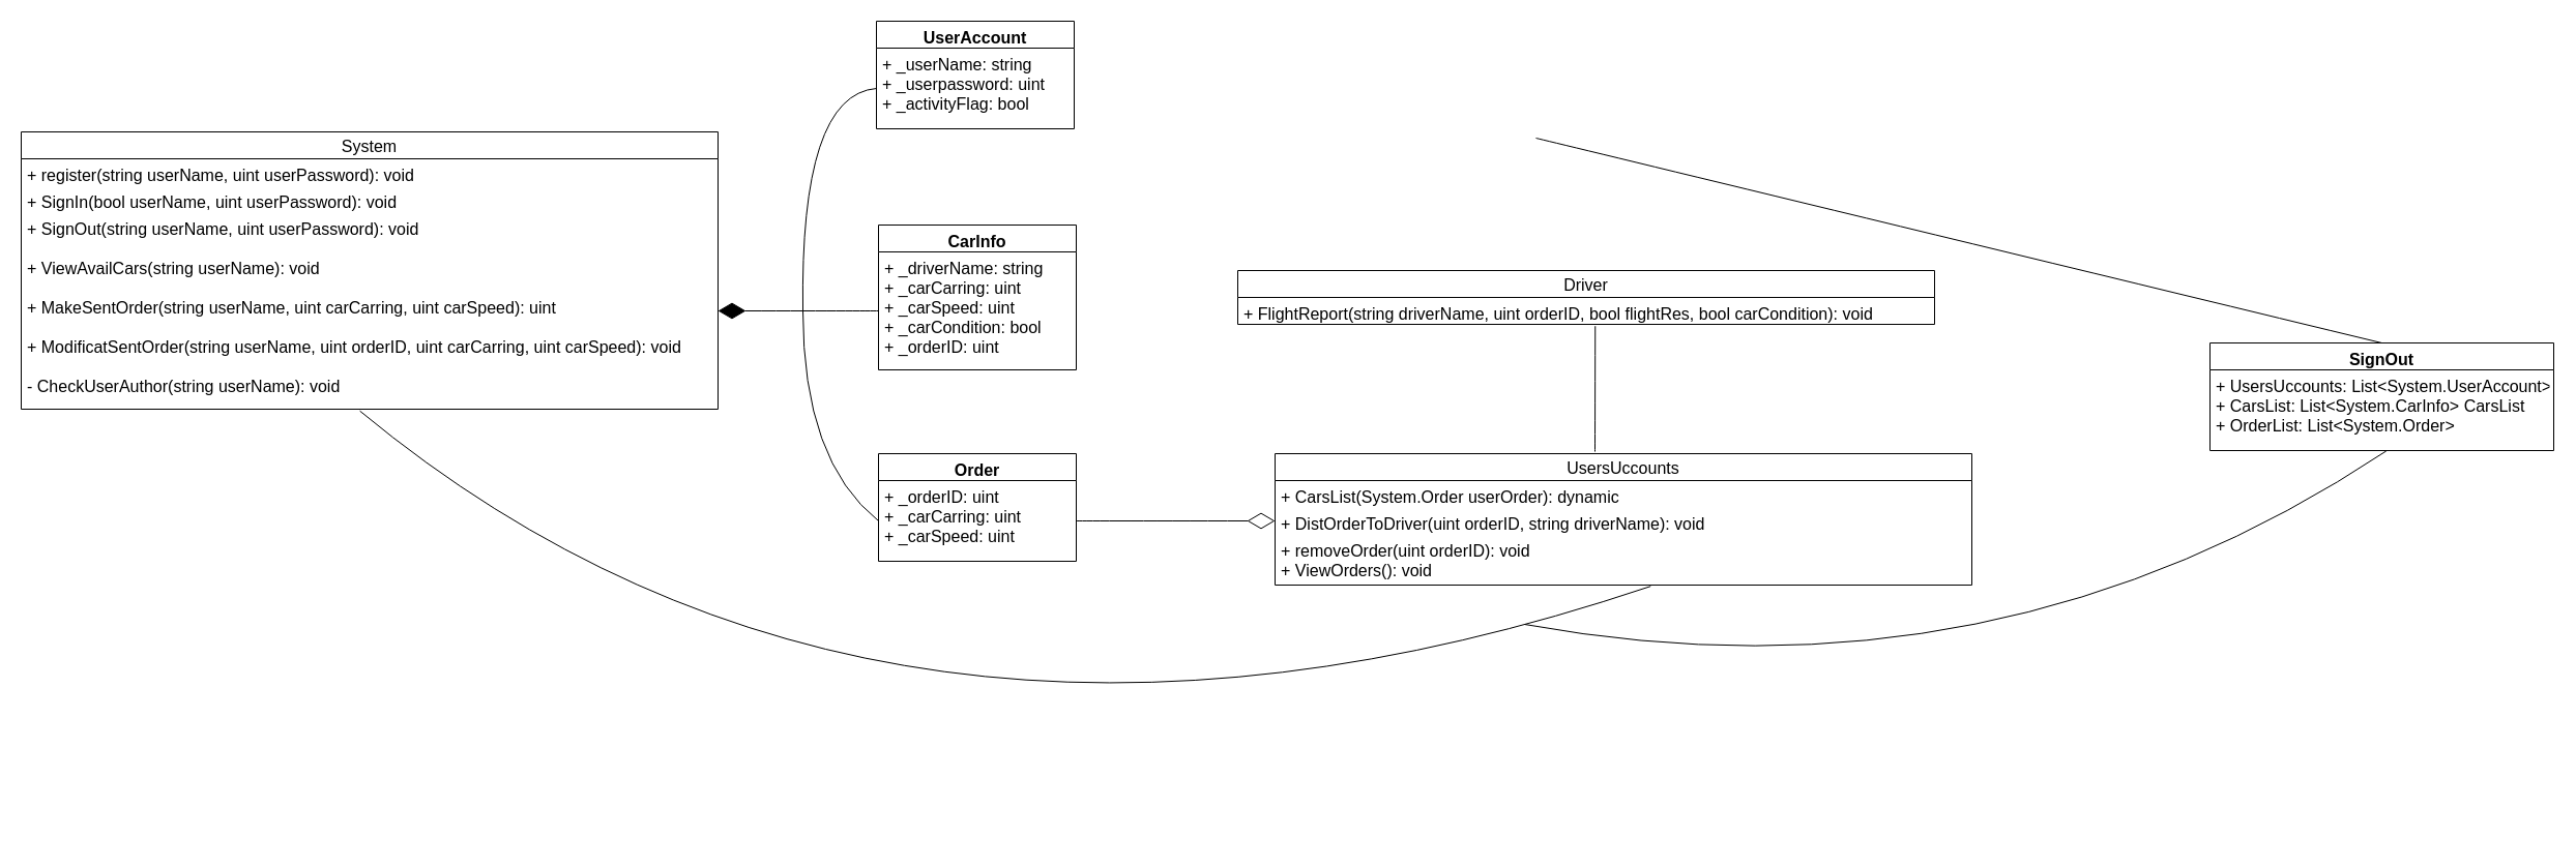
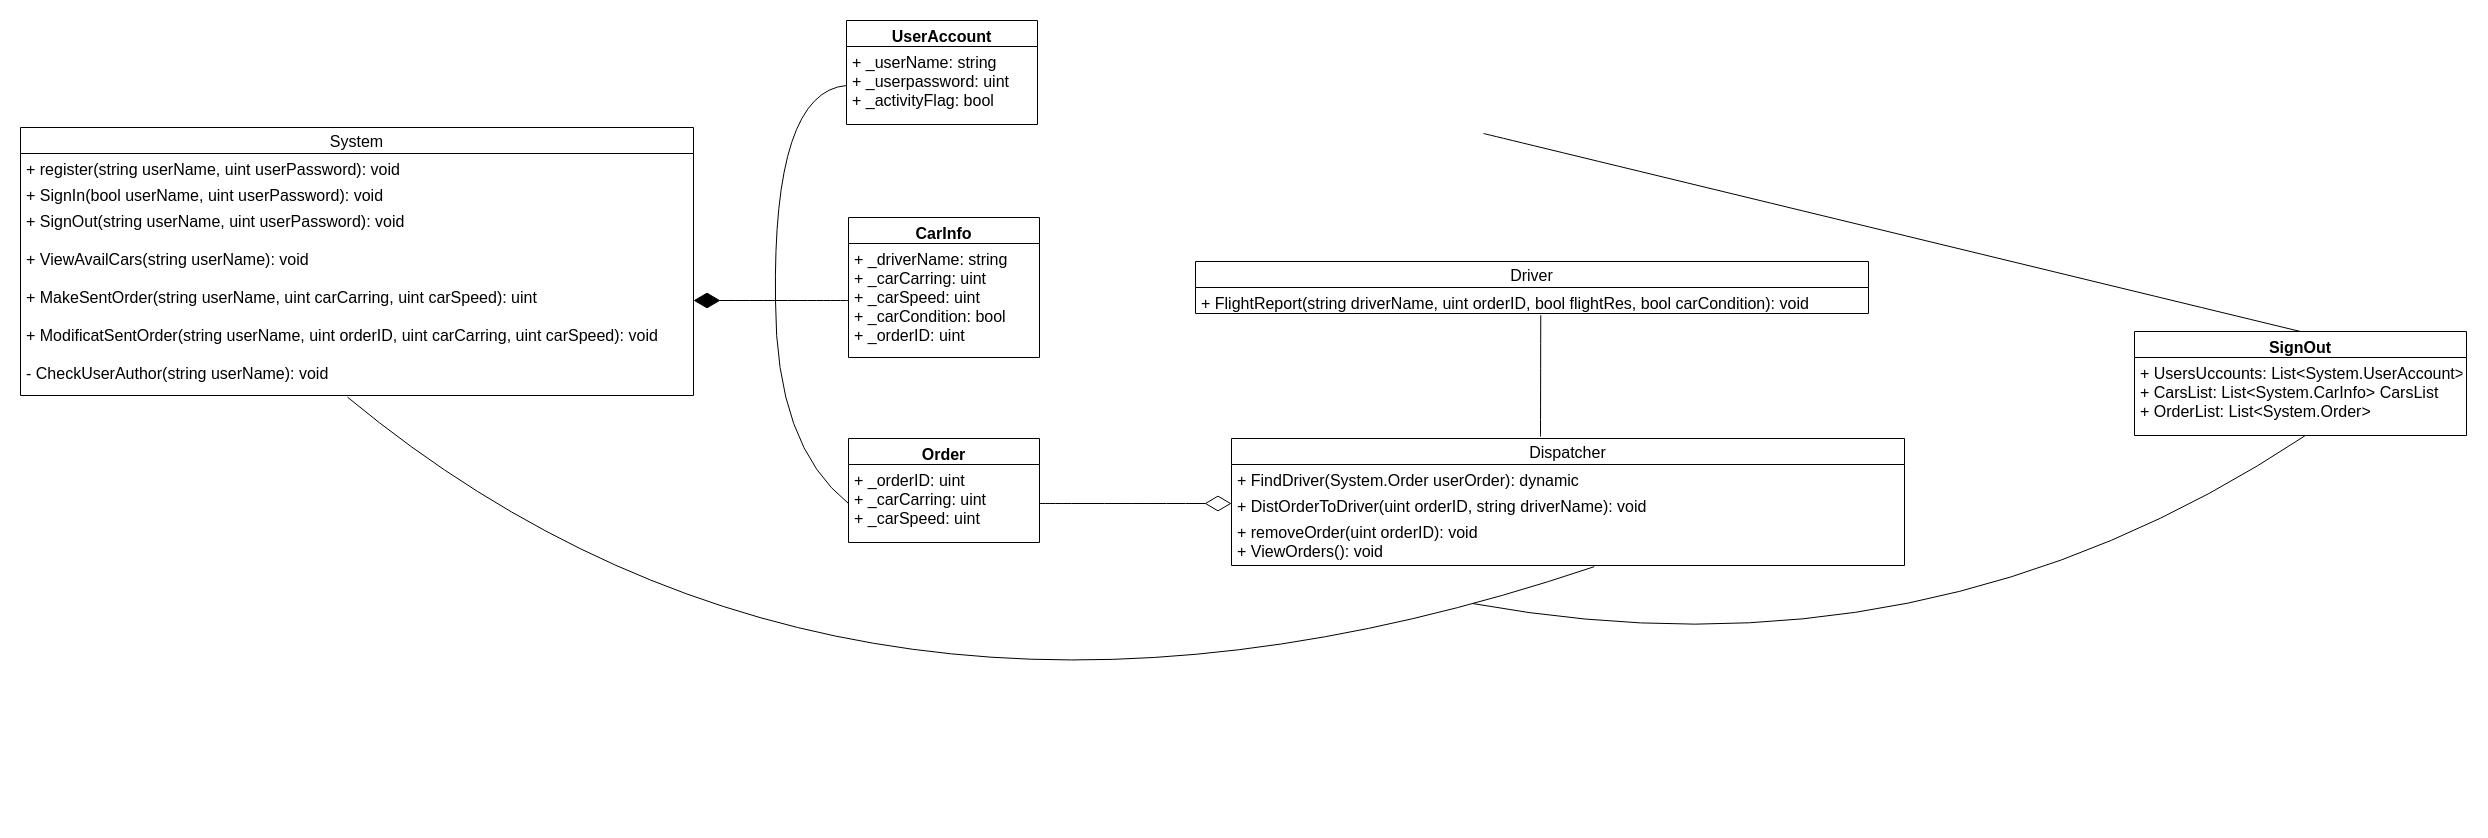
- <mxCell id="15" value="UsersUccounts" style="swimlane;fontStyle=0;childLayout=stackLayout;horizontal=1;startSize=26;fillColor=none;horizontalStack=0;resizeParent=1;resizeParentMax=0;resizeLast=0;collapsible=1;marginBottom=0;fontSize=16;" vertex="1" parent="1"><mxGeometry x="1231" y="438" width="673" height="127" as="geometry"><mxRectangle x="110" y="338" width="115" height="31" as="alternateBounds" /></mxGeometry></mxCell>
+ <mxCell id="15" value="Dispatcher" style="swimlane;fontStyle=0;childLayout=stackLayout;horizontal=1;startSize=26;fillColor=none;horizontalStack=0;resizeParent=1;resizeParentMax=0;resizeLast=0;collapsible=1;marginBottom=0;fontSize=16;" vertex="1" parent="1"><mxGeometry x="1231" y="438" width="673" height="127" as="geometry"><mxRectangle x="110" y="338" width="115" height="31" as="alternateBounds" /></mxGeometry></mxCell>
- <mxCell id="16" value="+ CarsList(System.Order userOrder): dynamic&#10;&#10;&#10;&#10;&#10;&#10;" style="text;strokeColor=none;fillColor=none;align=left;verticalAlign=top;spacingLeft=4;spacingRight=4;overflow=hidden;rotatable=0;points=[[0,0.5],[1,0.5]];portConstraint=eastwest;fontSize=16;" vertex="1" parent="15"><mxGeometry y="26" width="673" height="26" as="geometry" /></mxCell>
+ <mxCell id="16" value="+ FindDriver(System.Order userOrder): dynamic&#10;&#10;&#10;&#10;&#10;&#10;" style="text;strokeColor=none;fillColor=none;align=left;verticalAlign=top;spacingLeft=4;spacingRight=4;overflow=hidden;rotatable=0;points=[[0,0.5],[1,0.5]];portConstraint=eastwest;fontSize=16;" vertex="1" parent="15"><mxGeometry y="26" width="673" height="26" as="geometry" /></mxCell>
